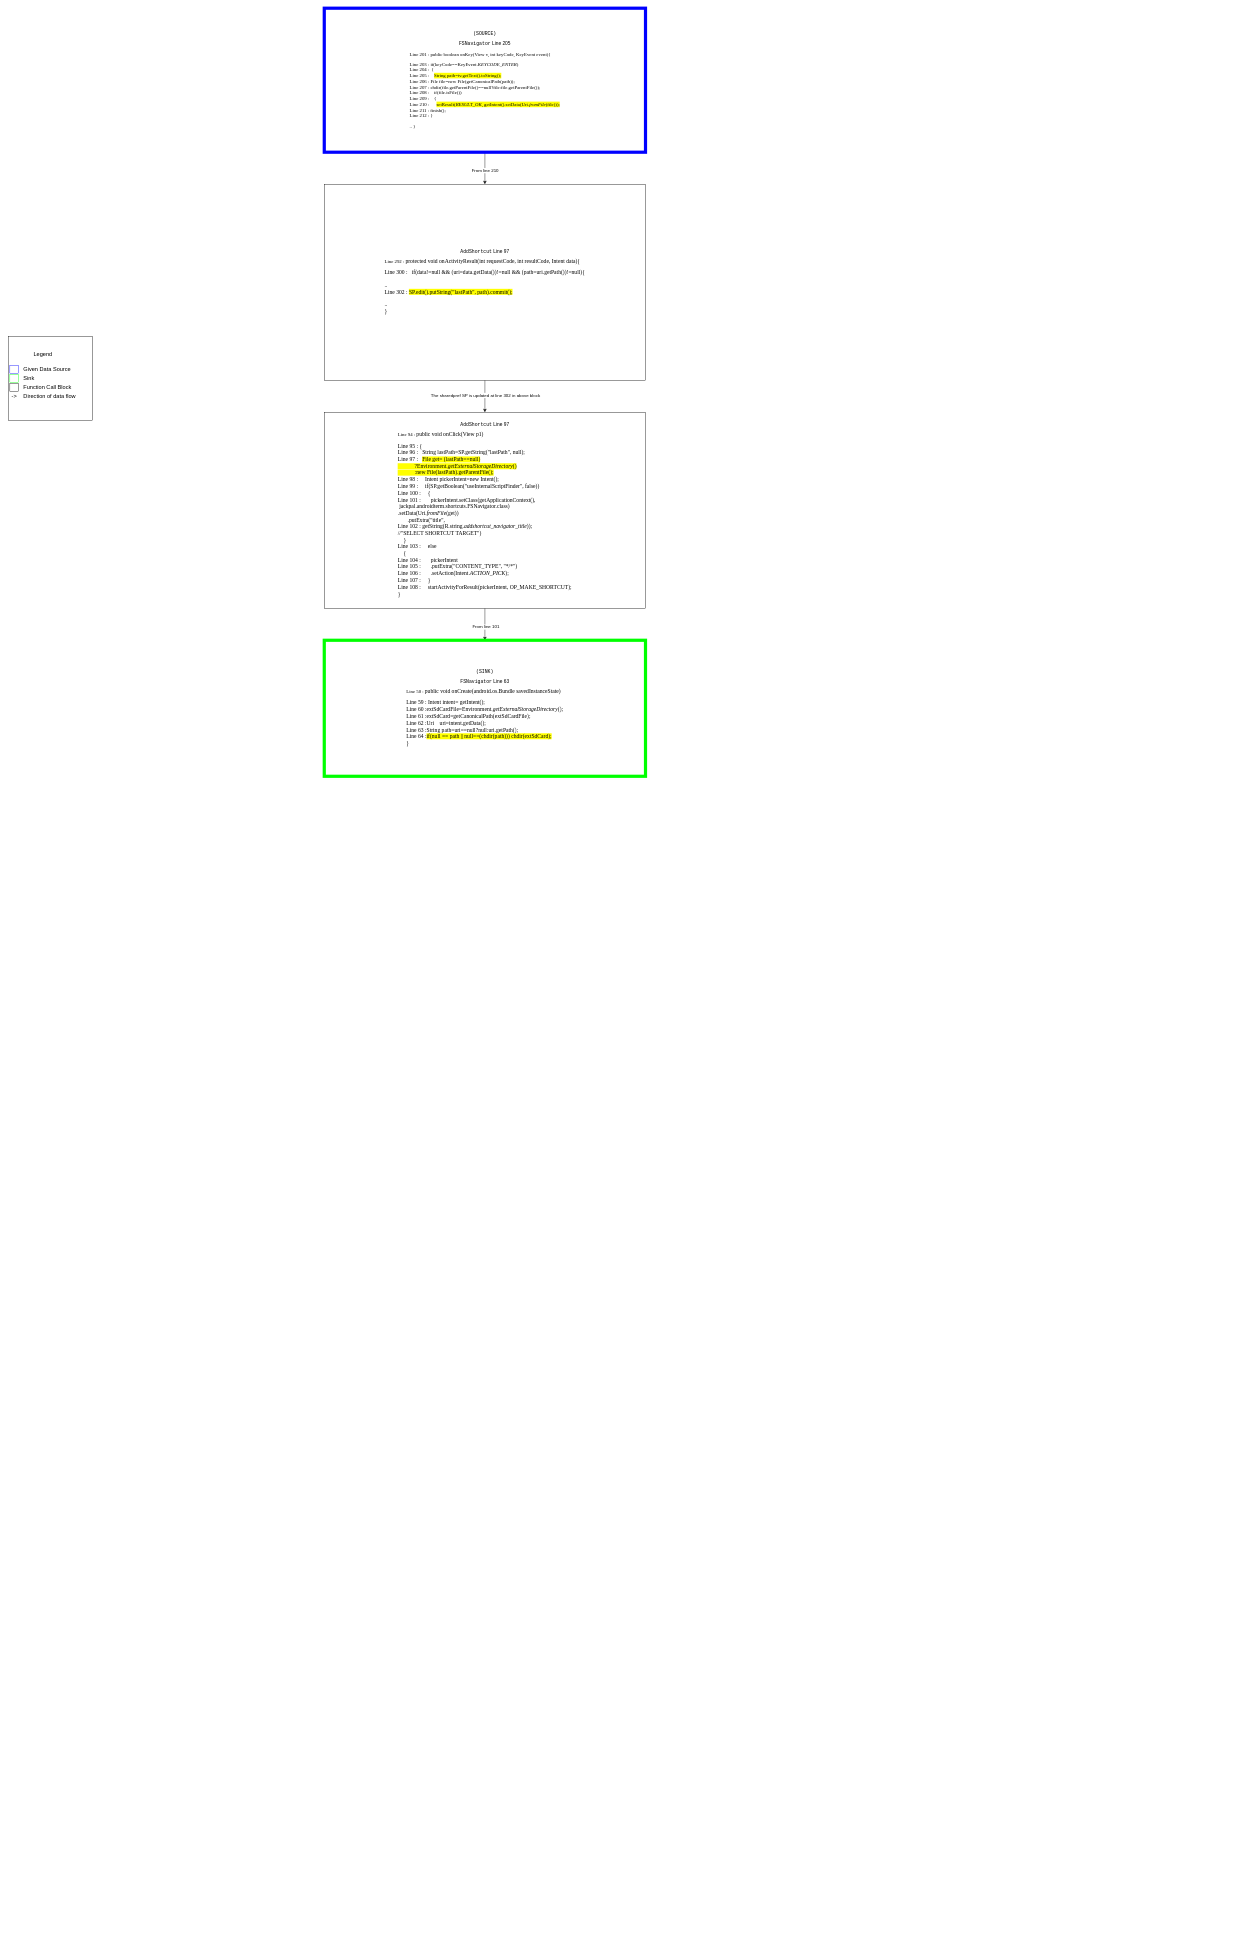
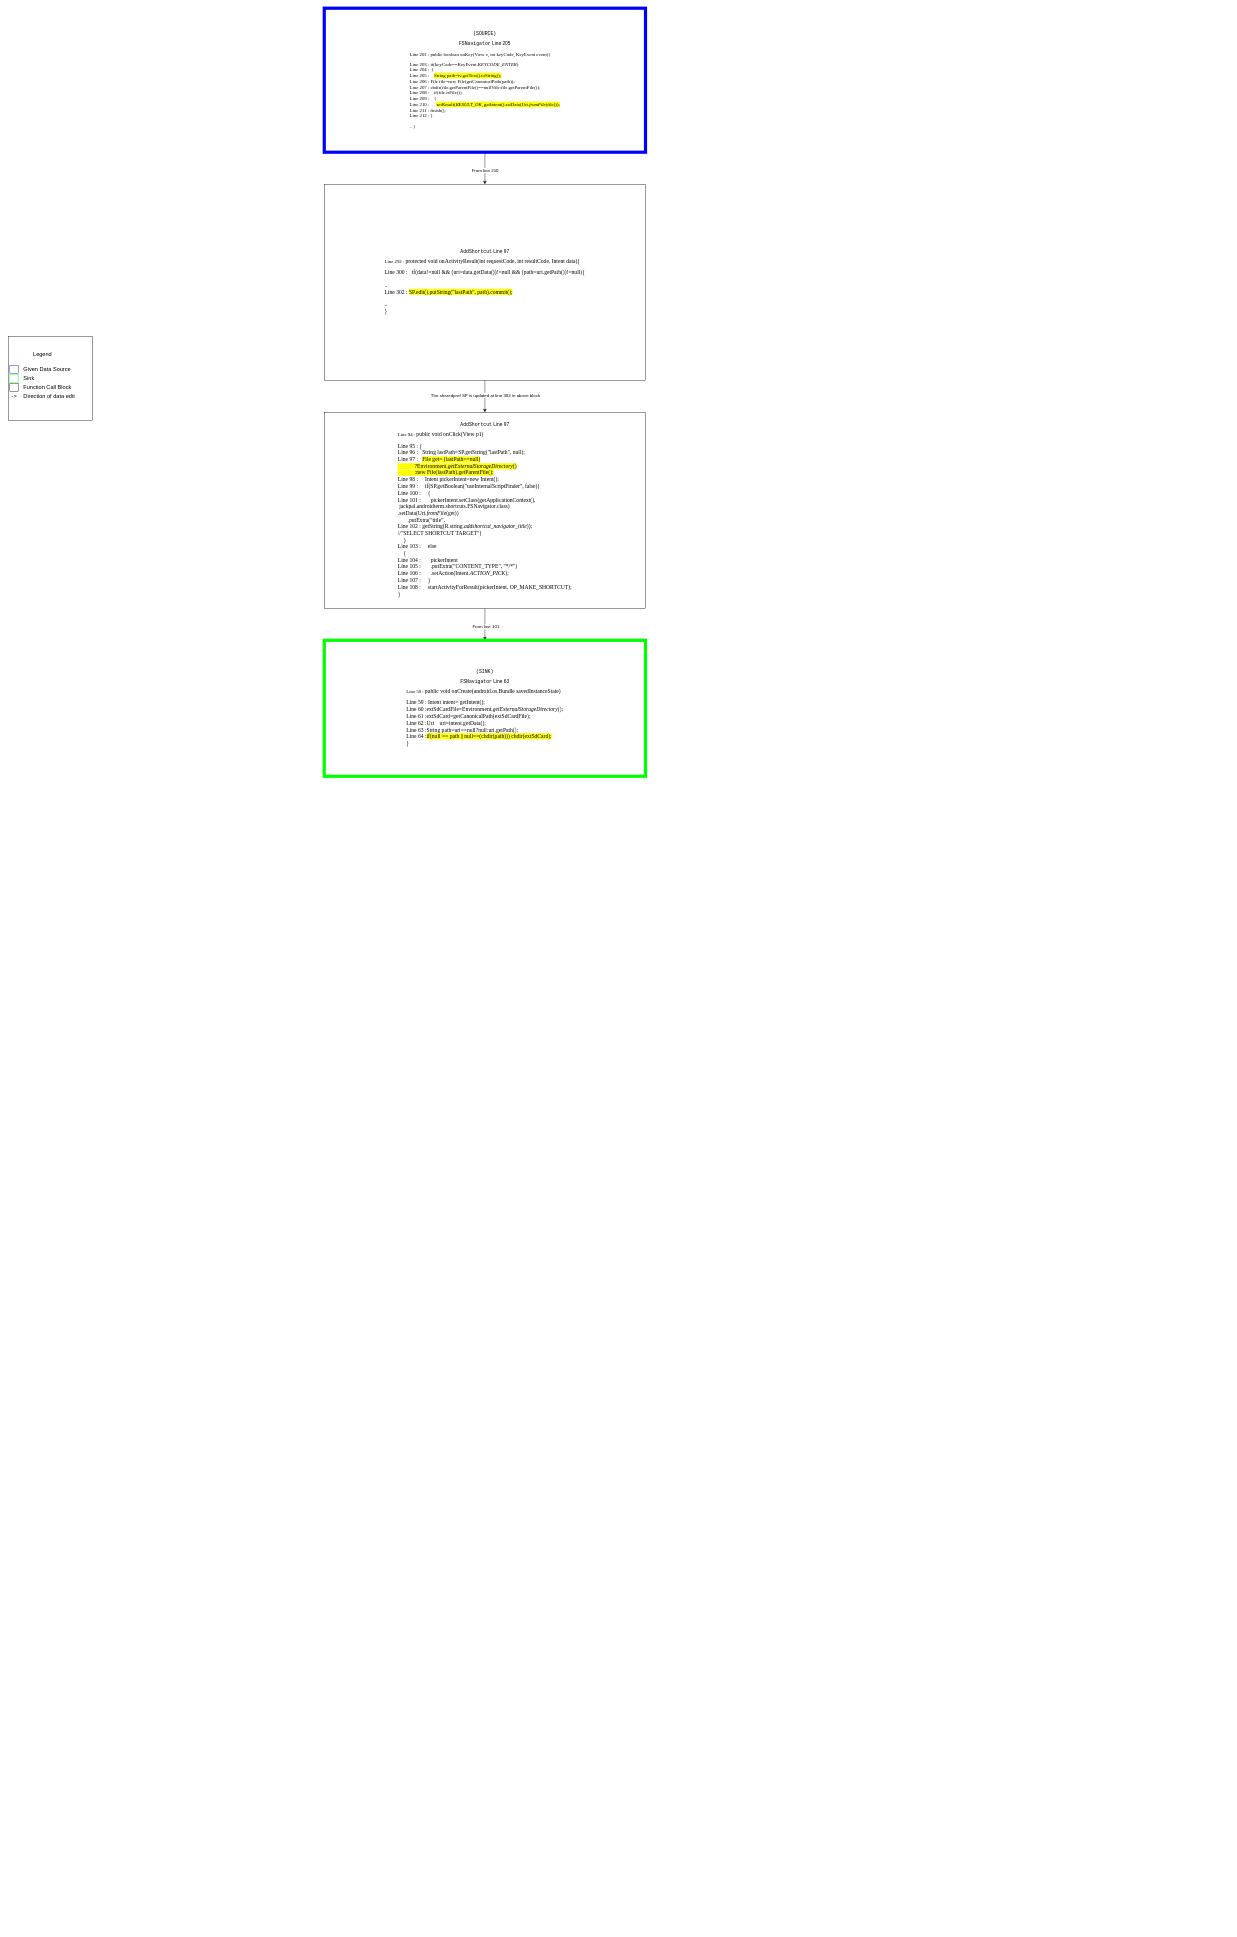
- <mxCell id="56" value="&lt;p style=&quot;line-height: 110%&quot;&gt;&lt;/p&gt;&lt;div style=&quot;text-align: center ; font-size: 14px&quot;&gt;&lt;span&gt;&lt;font style=&quot;font-size: 14px&quot;&gt;&lt;br&gt;&lt;/font&gt;&lt;/span&gt;&lt;/div&gt;&lt;div style=&quot;text-align: center ; font-size: 14px&quot;&gt;&lt;span&gt;&lt;font style=&quot;font-size: 14px&quot;&gt;Legend&lt;/font&gt;&lt;/span&gt;&lt;/div&gt;&lt;font style=&quot;font-size: 14px&quot;&gt;&lt;br&gt;&lt;/font&gt;&lt;table style=&quot;font-size: 14px&quot;&gt;&lt;tbody&gt;&lt;tr&gt;&lt;td style=&quot;border: 1px solid rgb(0 , 0 , 255) ; border-collapse: collapse&quot;&gt;&lt;font style=&quot;font-size: 14px&quot;&gt;&amp;nbsp; &amp;nbsp; &amp;nbsp;&lt;/font&gt;&lt;/td&gt;&lt;td&gt;&lt;font style=&quot;font-size: 14px&quot;&gt;&amp;nbsp; Given Data Source&lt;/font&gt;&lt;/td&gt;&lt;/tr&gt;&lt;tr&gt;&lt;td style=&quot;border: 1px solid rgb(0 , 255 , 0) ; border-collapse: collapse&quot;&gt;&lt;br&gt;&lt;/td&gt;&lt;td&gt;&amp;nbsp; Sink&lt;/td&gt;&lt;/tr&gt;&lt;tr&gt;&lt;td style=&quot;border: 1px solid rgb(0 , 0 , 0) ; border-collapse: collapse&quot;&gt;&lt;font style=&quot;font-size: 14px&quot;&gt;&lt;br&gt;&lt;/font&gt;&lt;/td&gt;&lt;td&gt;&lt;font style=&quot;font-size: 14px&quot;&gt;&amp;nbsp; Function Call Block&lt;/font&gt;&lt;/td&gt;&lt;/tr&gt;&lt;tr&gt;&lt;td&gt;&amp;nbsp;-&amp;gt;&lt;/td&gt;&lt;td&gt;&amp;nbsp; Direction of data flow&lt;/td&gt;&lt;/tr&gt;&lt;/tbody&gt;&lt;/table&gt;&lt;br&gt;&lt;br&gt;&lt;p&gt;&lt;/p&gt;" style="rounded=0;whiteSpace=wrap;html=1;align=left;" parent="1" vertex="1"><mxGeometry x="20" y="840" width="210" height="210" as="geometry" /></mxCell>
+ <mxCell id="56" value="&lt;p style=&quot;line-height: 110%&quot;&gt;&lt;/p&gt;&lt;div style=&quot;text-align: center ; font-size: 14px&quot;&gt;&lt;span&gt;&lt;font style=&quot;font-size: 14px&quot;&gt;&lt;br&gt;&lt;/font&gt;&lt;/span&gt;&lt;/div&gt;&lt;div style=&quot;text-align: center ; font-size: 14px&quot;&gt;&lt;span&gt;&lt;font style=&quot;font-size: 14px&quot;&gt;Legend&lt;/font&gt;&lt;/span&gt;&lt;/div&gt;&lt;font style=&quot;font-size: 14px&quot;&gt;&lt;br&gt;&lt;/font&gt;&lt;table style=&quot;font-size: 14px&quot;&gt;&lt;tbody&gt;&lt;tr&gt;&lt;td style=&quot;border: 1px solid rgb(0 , 0 , 255) ; border-collapse: collapse&quot;&gt;&lt;font style=&quot;font-size: 14px&quot;&gt;&amp;nbsp; &amp;nbsp; &amp;nbsp;&lt;/font&gt;&lt;/td&gt;&lt;td&gt;&lt;font style=&quot;font-size: 14px&quot;&gt;&amp;nbsp; Given Data Source&lt;/font&gt;&lt;/td&gt;&lt;/tr&gt;&lt;tr&gt;&lt;td style=&quot;border: 1px solid rgb(0 , 255 , 0) ; border-collapse: collapse&quot;&gt;&lt;br&gt;&lt;/td&gt;&lt;td&gt;&amp;nbsp; Sink&lt;/td&gt;&lt;/tr&gt;&lt;tr&gt;&lt;td style=&quot;border: 1px solid rgb(0 , 0 , 0) ; border-collapse: collapse&quot;&gt;&lt;font style=&quot;font-size: 14px&quot;&gt;&lt;br&gt;&lt;/font&gt;&lt;/td&gt;&lt;td&gt;&lt;font style=&quot;font-size: 14px&quot;&gt;&amp;nbsp; Function Call Block&lt;/font&gt;&lt;/td&gt;&lt;/tr&gt;&lt;tr&gt;&lt;td&gt;&amp;nbsp;-&amp;gt;&lt;/td&gt;&lt;td&gt;&amp;nbsp; Direction of data edit&lt;/td&gt;&lt;/tr&gt;&lt;/tbody&gt;&lt;/table&gt;&lt;br&gt;&lt;br&gt;&lt;p&gt;&lt;/p&gt;" style="rounded=0;whiteSpace=wrap;html=1;align=left;" parent="1" vertex="1"><mxGeometry x="20" y="840" width="210" height="210" as="geometry" /></mxCell>
